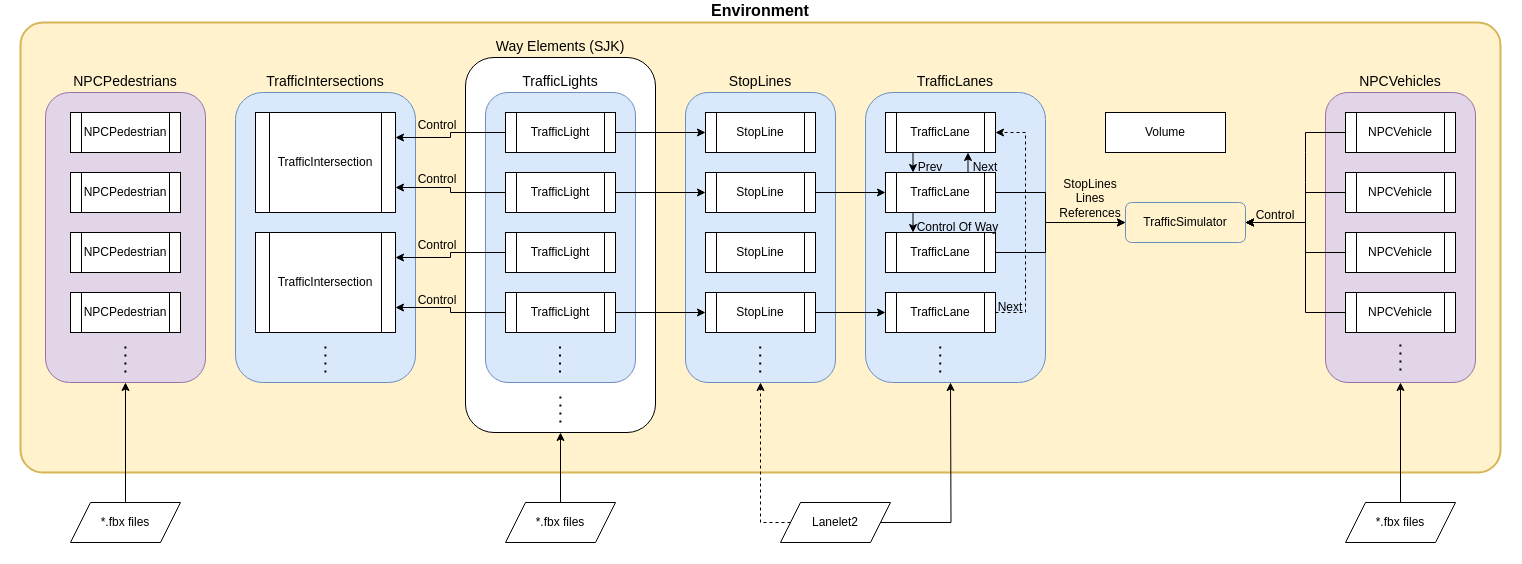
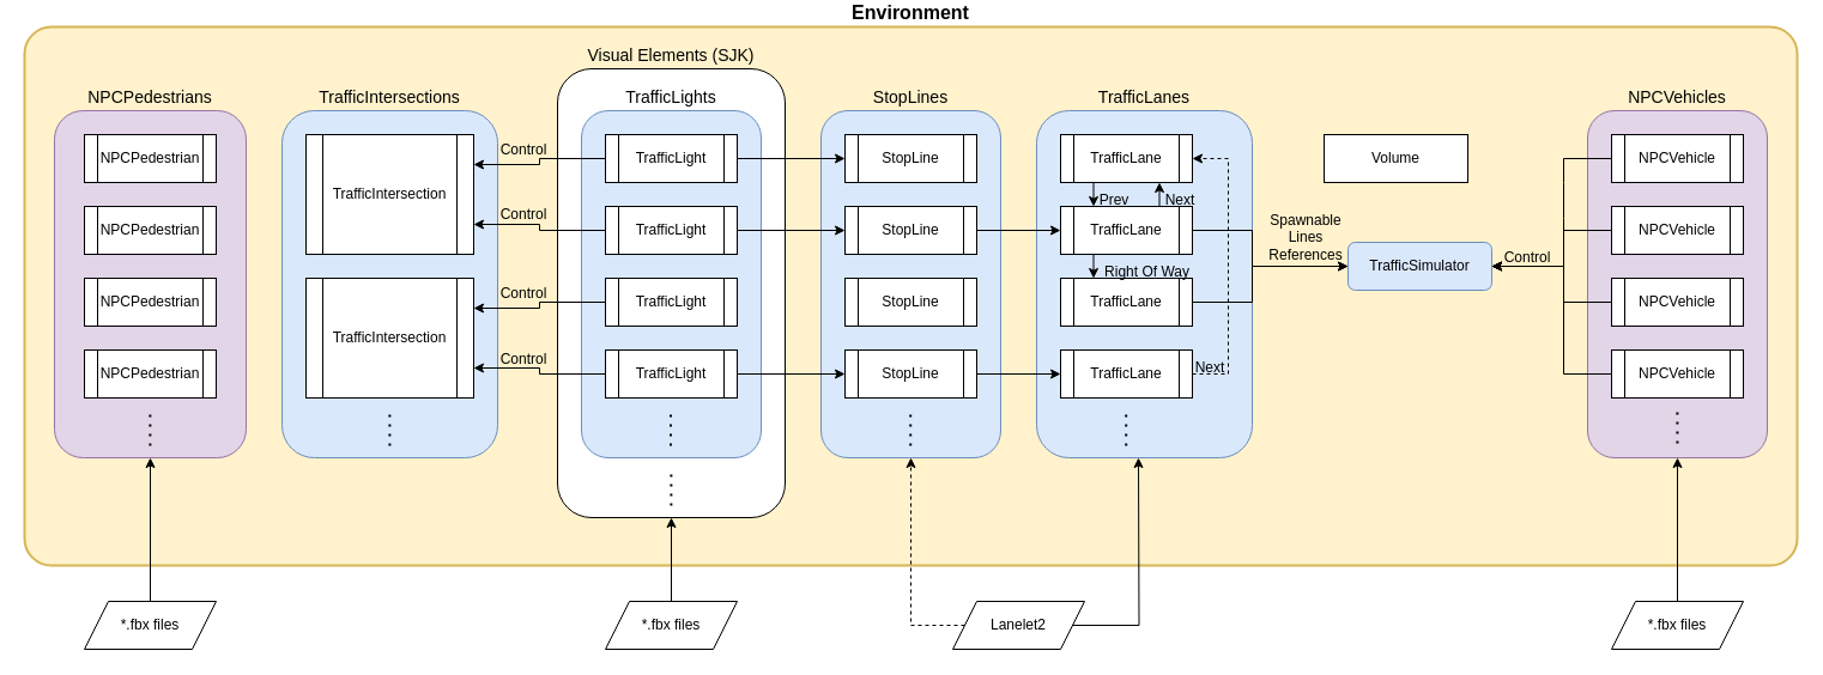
- <mxCell id="4" value="Way Elements (SJK)" style="rounded=1;whiteSpace=wrap;html=1;labelPosition=center;verticalLabelPosition=top;align=center;verticalAlign=bottom;fontSize=14;" parent="1" vertex="1"><mxGeometry x="465" y="55" width="190" height="375" as="geometry" /></mxCell>
+ <mxCell id="4" value="Visual Elements (SJK)" style="rounded=1;whiteSpace=wrap;html=1;labelPosition=center;verticalLabelPosition=top;align=center;verticalAlign=bottom;fontSize=14;" parent="1" vertex="1"><mxGeometry x="465" y="55" width="190" height="375" as="geometry" /></mxCell>
- <mxCell id="60" value="StopLines Lines References" style="text;html=1;strokeColor=none;fillColor=none;align=center;verticalAlign=middle;whiteSpace=wrap;rounded=0;" parent="1" vertex="1"><mxGeometry x="1050" y="181" width="80" height="30" as="geometry" /></mxCell>
+ <mxCell id="60" value="Spawnable Lines References" style="text;html=1;strokeColor=none;fillColor=none;align=center;verticalAlign=middle;whiteSpace=wrap;rounded=0;" parent="1" vertex="1"><mxGeometry x="1050" y="181" width="80" height="30" as="geometry" /></mxCell>
- <mxCell id="9" value="&lt;div&gt;TrafficSimulator&lt;/div&gt;" style="rounded=1;whiteSpace=wrap;html=1;fillColor=#fff2cc;strokeColor=#6c8ebf;" parent="1" vertex="1"><mxGeometry x="1125" y="200" width="120" height="40" as="geometry" /></mxCell>
+ <mxCell id="9" value="&lt;div&gt;TrafficSimulator&lt;/div&gt;" style="rounded=1;whiteSpace=wrap;html=1;fillColor=#dae8fc;strokeColor=#6c8ebf;" parent="1" vertex="1"><mxGeometry x="1125" y="200" width="120" height="40" as="geometry" /></mxCell>
- <mxCell id="27" value="Control Of Way" style="text;html=1;strokeColor=none;fillColor=none;align=center;verticalAlign=middle;whiteSpace=wrap;rounded=0;" parent="1" vertex="1"><mxGeometry x="900" y="210" width="115" height="30" as="geometry" /></mxCell>
+ <mxCell id="27" value="Right Of Way" style="text;html=1;strokeColor=none;fillColor=none;align=center;verticalAlign=middle;whiteSpace=wrap;rounded=0;" parent="1" vertex="1"><mxGeometry x="900" y="210" width="115" height="30" as="geometry" /></mxCell>
- <mxCell id="57" value="&lt;div&gt;Lanelet2&lt;/div&gt;" style="shape=parallelogram;perimeter=parallelogramPerimeter;whiteSpace=wrap;html=1;fixedSize=1;" parent="1" vertex="1"><mxGeometry x="780" y="500" width="110" height="40" as="geometry" /></mxCell>
+ <mxCell id="57" value="&lt;div&gt;Lanelet2&lt;/div&gt;" style="shape=parallelogram;perimeter=parallelogramPerimeter;whiteSpace=wrap;html=1;fixedSize=1;" parent="1" vertex="1"><mxGeometry x="795" y="500" width="110" height="40" as="geometry" /></mxCell>
